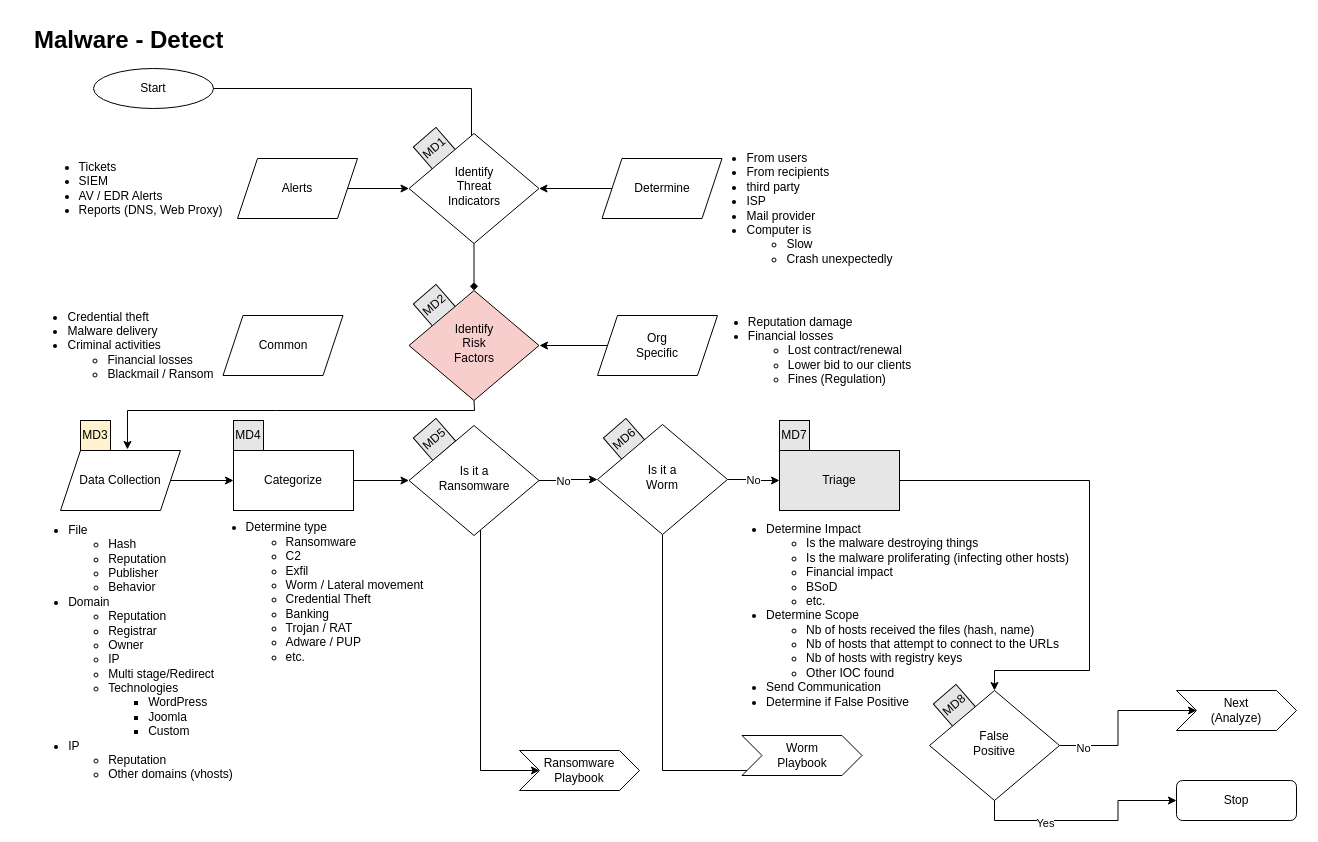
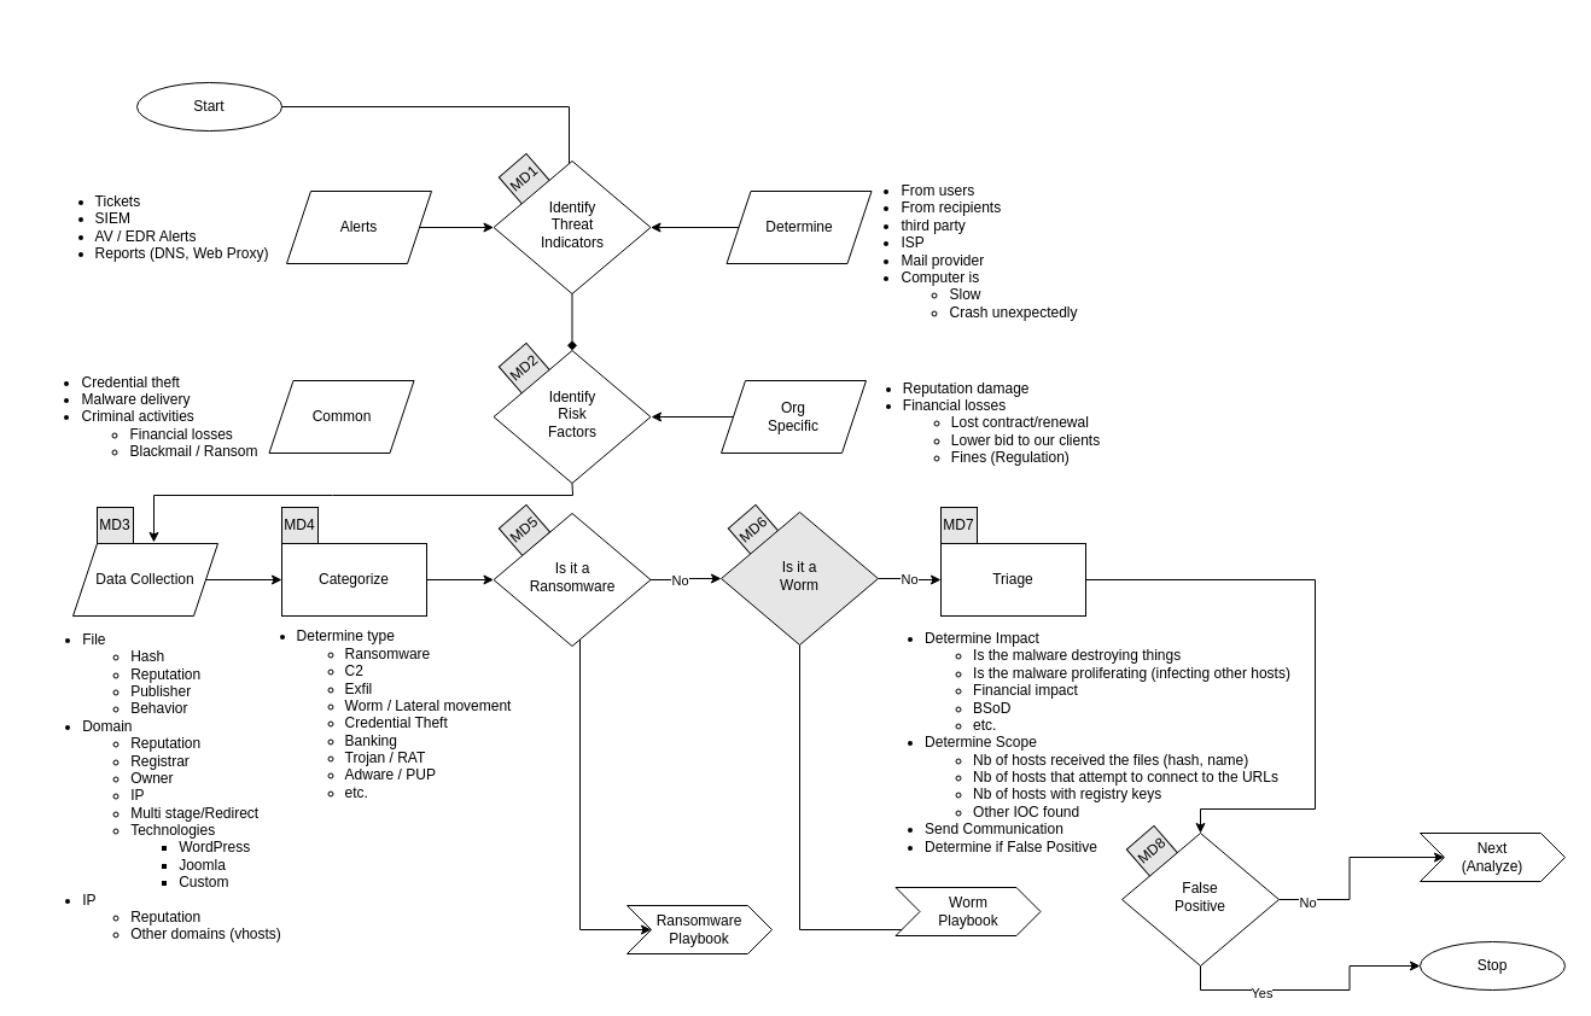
- <mxCell id="23" value="&lt;h1&gt;Malware - Detect&lt;br&gt;&lt;/h1&gt;" style="text;html=1;strokeColor=none;fillColor=none;spacing=5;spacingTop=-20;whiteSpace=wrap;overflow=hidden;rounded=0;" parent="1" vertex="1"><mxGeometry x="29" y="20" width="260" height="40" as="geometry" /></mxCell>
- <mxCell id="7" value="Start" style="ellipse;whiteSpace=wrap;html=1;" parent="1" vertex="1"><mxGeometry x="93" y="68" width="120" height="40" as="geometry" /></mxCell>
+ <mxCell id="7" value="Start" style="ellipse;whiteSpace=wrap;html=1;" parent="1" vertex="1"><mxGeometry x="113" y="68" width="120" height="40" as="geometry" /></mxCell>
- <mxCell id="34" value="Identify &lt;br&gt;&lt;div&gt;Risk&lt;br&gt;&lt;/div&gt;&lt;div&gt;Factors&lt;/div&gt;" style="rhombus;whiteSpace=wrap;html=1;shadow=0;fontFamily=Helvetica;fontSize=12;align=center;strokeWidth=1;spacing=6;spacingTop=-4;fillColor=#f8cecc;" parent="1" vertex="1"><mxGeometry x="408.5" y="290" width="130" height="110" as="geometry" /></mxCell>
+ <mxCell id="34" value="Identify &lt;br&gt;&lt;div&gt;Risk&lt;br&gt;&lt;/div&gt;&lt;div&gt;Factors&lt;/div&gt;" style="rhombus;whiteSpace=wrap;html=1;shadow=0;fontFamily=Helvetica;fontSize=12;align=center;strokeWidth=1;spacing=6;spacingTop=-4;" parent="1" vertex="1"><mxGeometry x="408.5" y="290" width="130" height="110" as="geometry" /></mxCell>
- <mxCell id="53" value="MD3" style="whiteSpace=wrap;html=1;aspect=fixed;fillColor=#fff2cc;rotation=0;" parent="1" vertex="1"><mxGeometry x="80" y="420" width="30" height="30" as="geometry" /></mxCell>
+ <mxCell id="53" value="MD3" style="whiteSpace=wrap;html=1;aspect=fixed;fillColor=#E6E6E6;rotation=0;" parent="1" vertex="1"><mxGeometry x="80" y="420" width="30" height="30" as="geometry" /></mxCell>
- <mxCell id="41" value="&lt;div&gt;Is it a&lt;/div&gt;&lt;div&gt;Worm&lt;br&gt;&lt;/div&gt;" style="rhombus;whiteSpace=wrap;html=1;shadow=0;fontFamily=Helvetica;fontSize=12;align=center;strokeWidth=1;spacing=6;spacingTop=-4;" parent="1" vertex="1"><mxGeometry x="597" y="424" width="130" height="110" as="geometry" /></mxCell>
+ <mxCell id="41" value="&lt;div&gt;Is it a&lt;/div&gt;&lt;div&gt;Worm&lt;br&gt;&lt;/div&gt;" style="rhombus;whiteSpace=wrap;html=1;shadow=0;fontFamily=Helvetica;fontSize=12;align=center;strokeWidth=1;spacing=6;spacingTop=-4;fillColor=#e6e6e6;" parent="1" vertex="1"><mxGeometry x="597" y="424" width="130" height="110" as="geometry" /></mxCell>
- <mxCell id="22" value="Triage" style="whiteSpace=wrap;html=1;fillColor=#e6e6e6;" parent="1" vertex="1"><mxGeometry x="779" y="450" width="120" height="60" as="geometry" /></mxCell>
+ <mxCell id="22" value="Triage" style="whiteSpace=wrap;html=1;" parent="1" vertex="1"><mxGeometry x="779" y="450" width="120" height="60" as="geometry" /></mxCell>
- <mxCell id="50" value="&lt;div&gt;Stop&lt;/div&gt;" style="whiteSpace=wrap;html=1;rounded=1;" parent="1" vertex="1"><mxGeometry x="1176" y="780" width="120" height="40" as="geometry" /></mxCell>
+ <mxCell id="50" value="&lt;div&gt;Stop&lt;/div&gt;" style="ellipse;whiteSpace=wrap;html=1;" parent="1" vertex="1"><mxGeometry x="1176" y="780" width="120" height="40" as="geometry" /></mxCell>
